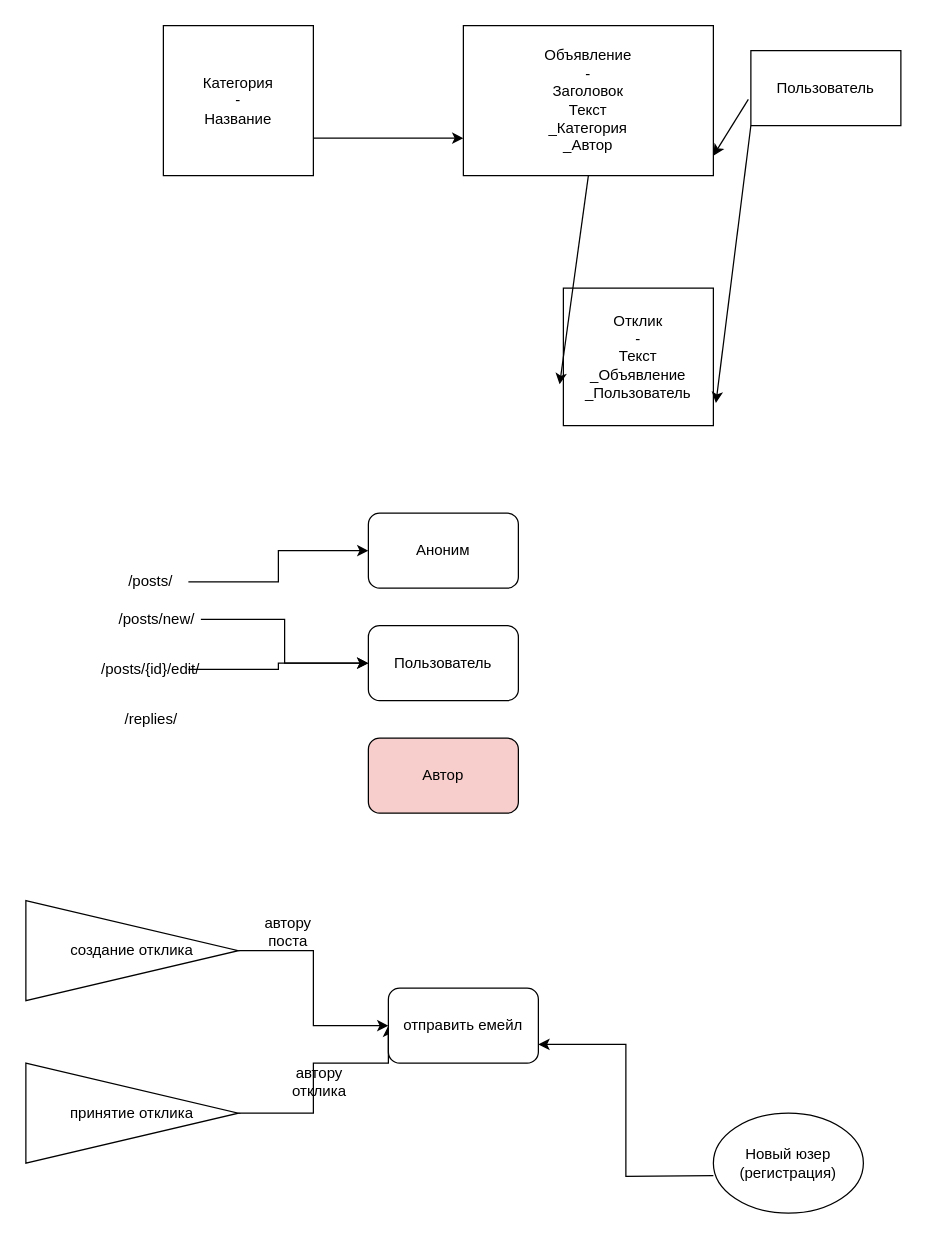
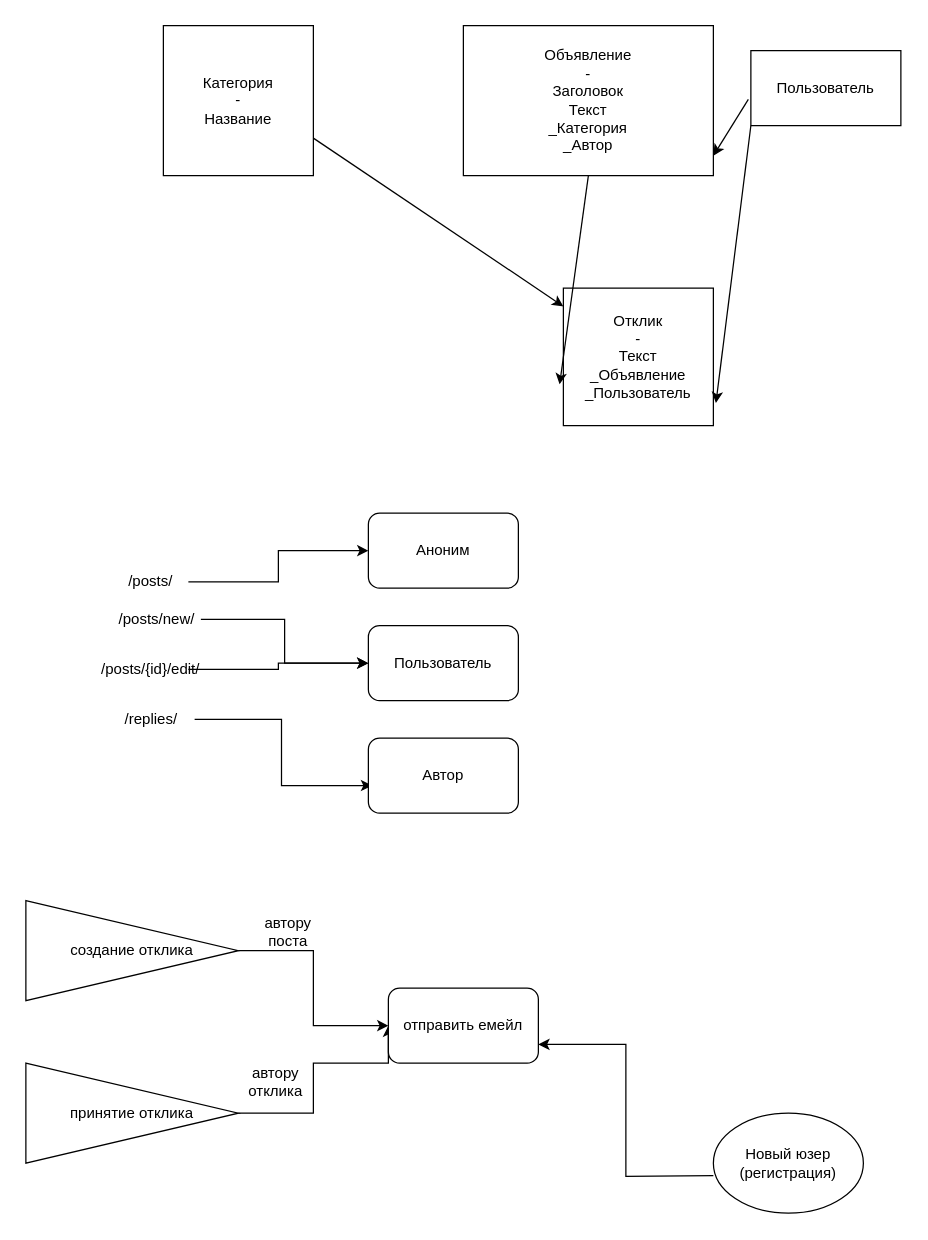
- <mxCell id="4" value="" style="endArrow=classic;html=1;rounded=0;exitX=1;exitY=0.75;exitDx=0;exitDy=0;entryX=0;entryY=0.75;entryDx=0;entryDy=0;" parent="1" source="2" target="3" edge="1"><mxGeometry width="50" height="50" relative="1" as="geometry"><mxPoint x="390" y="340" as="sourcePoint" /><mxPoint x="440" y="290" as="targetPoint" /></mxGeometry></mxCell>
+ <mxCell id="4" value="" style="endArrow=classic;html=1;rounded=0;exitX=1;exitY=0.75;exitDx=0;exitDy=0;" parent="1" source="2" target="7" edge="1"><mxGeometry width="50" height="50" relative="1" as="geometry"><mxPoint x="390" y="340" as="sourcePoint" /><mxPoint x="440" y="290" as="targetPoint" /></mxGeometry></mxCell>
+ <mxCell id="12" style="edgeStyle=orthogonalEdgeStyle;rounded=0;orthogonalLoop=1;jettySize=auto;html=1;entryX=0.025;entryY=0.633;entryDx=0;entryDy=0;entryPerimeter=0;" parent="1" source="13" target="20" edge="1"><mxGeometry relative="1" as="geometry" /></mxCell>
- <mxCell id="20" value="Автор" style="rounded=1;whiteSpace=wrap;html=1;fillColor=#f8cecc;" parent="1" vertex="1"><mxGeometry x="294" y="590" width="120" height="60" as="geometry" /></mxCell>
+ <mxCell id="20" value="Автор" style="rounded=1;whiteSpace=wrap;html=1;" parent="1" vertex="1"><mxGeometry x="294" y="590" width="120" height="60" as="geometry" /></mxCell>
- <mxCell id="30" value="автору отклика" style="text;html=1;strokeColor=none;fillColor=none;align=center;verticalAlign=middle;whiteSpace=wrap;rounded=0;" vertex="1" parent="1"><mxGeometry x="225" y="850" width="60" height="30" as="geometry" /></mxCell>
+ <mxCell id="30" value="автору отклика" style="text;html=1;strokeColor=none;fillColor=none;align=center;verticalAlign=middle;whiteSpace=wrap;rounded=0;" vertex="1" parent="1"><mxGeometry x="190" y="850" width="60" height="30" as="geometry" /></mxCell>
